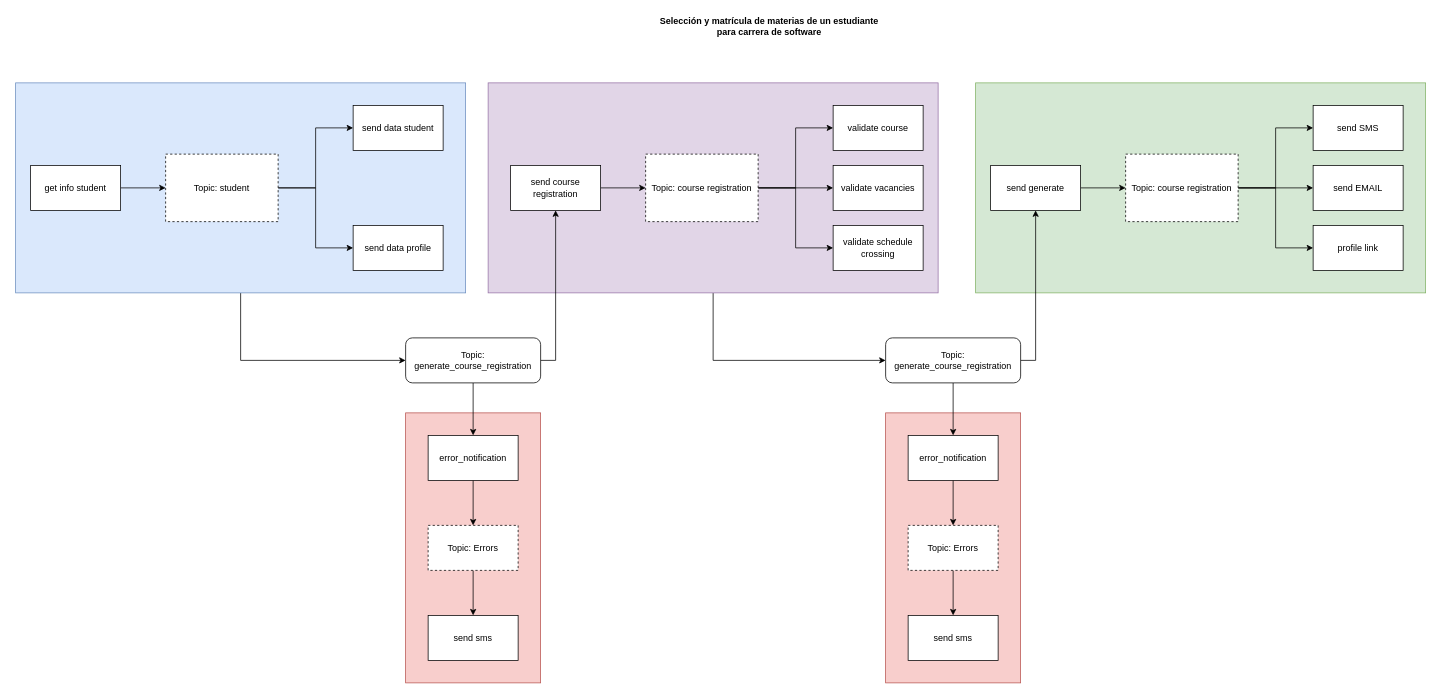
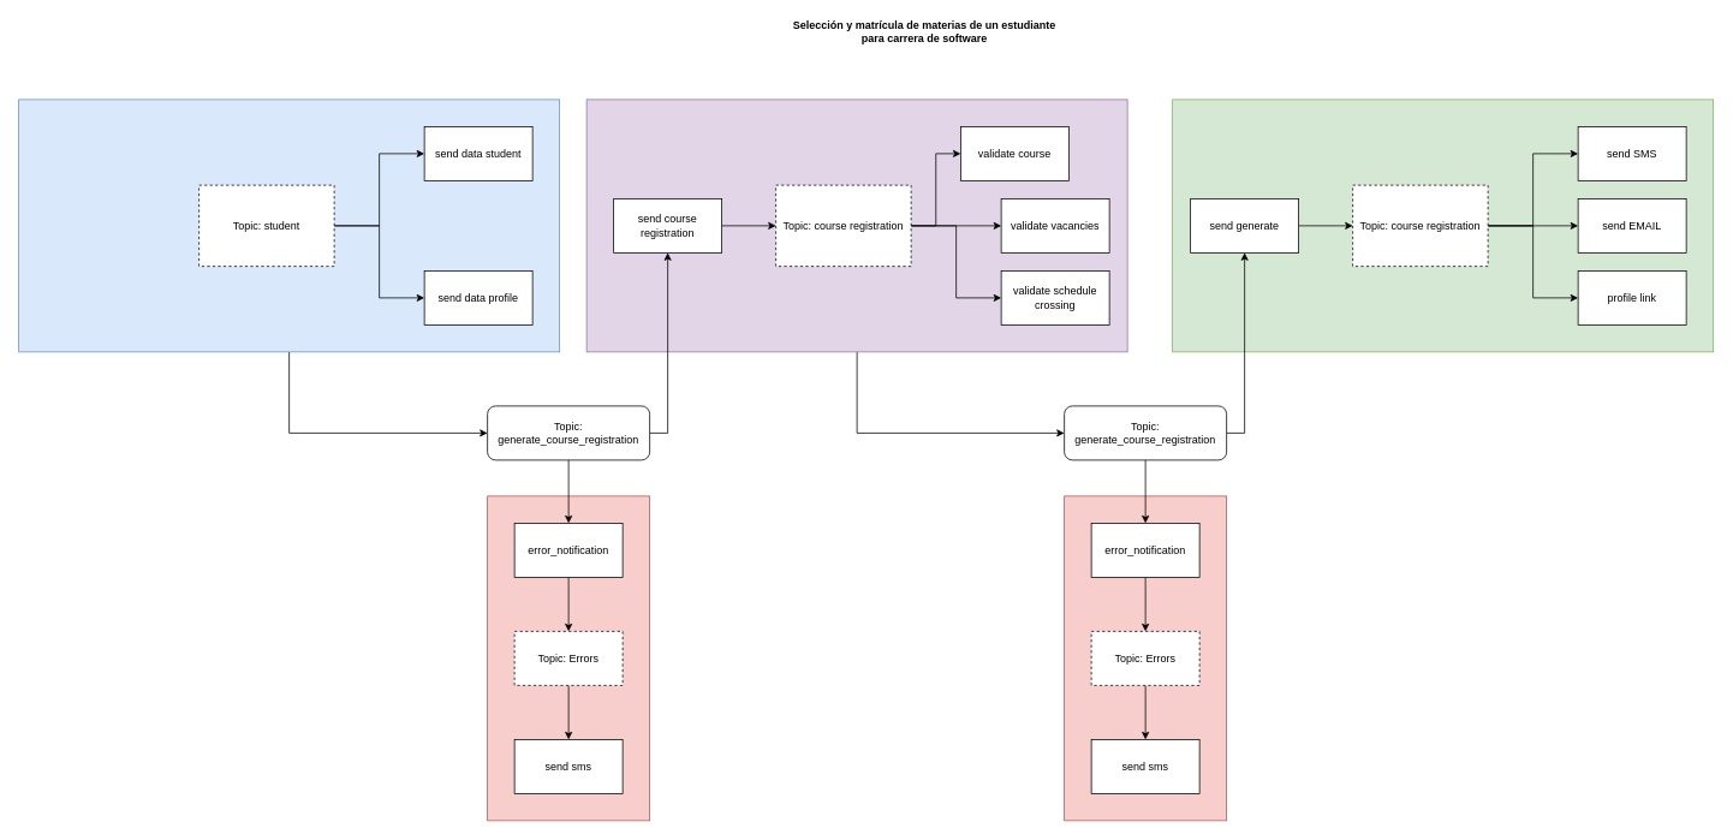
- <mxCell id="17" value="validate course" style="rounded=0;whiteSpace=wrap;html=1;" vertex="1" parent="1"><mxGeometry x="1110" y="140" width="120" height="60" as="geometry" /></mxCell>
+ <mxCell id="17" value="validate course" style="rounded=0;whiteSpace=wrap;html=1;" vertex="1" parent="1"><mxGeometry x="1065" y="140" width="120" height="60" as="geometry" /></mxCell>
- <mxCell id="7" value="get info student" style="rounded=0;whiteSpace=wrap;html=1;" vertex="1" parent="1"><mxGeometry x="40" y="220" width="120" height="60" as="geometry" /></mxCell>
- <mxCell id="6" value="" style="edgeStyle=orthogonalEdgeStyle;rounded=0;orthogonalLoop=1;jettySize=auto;html=1;" edge="1" parent="1" source="7" target="12"><mxGeometry relative="1" as="geometry" /></mxCell>
